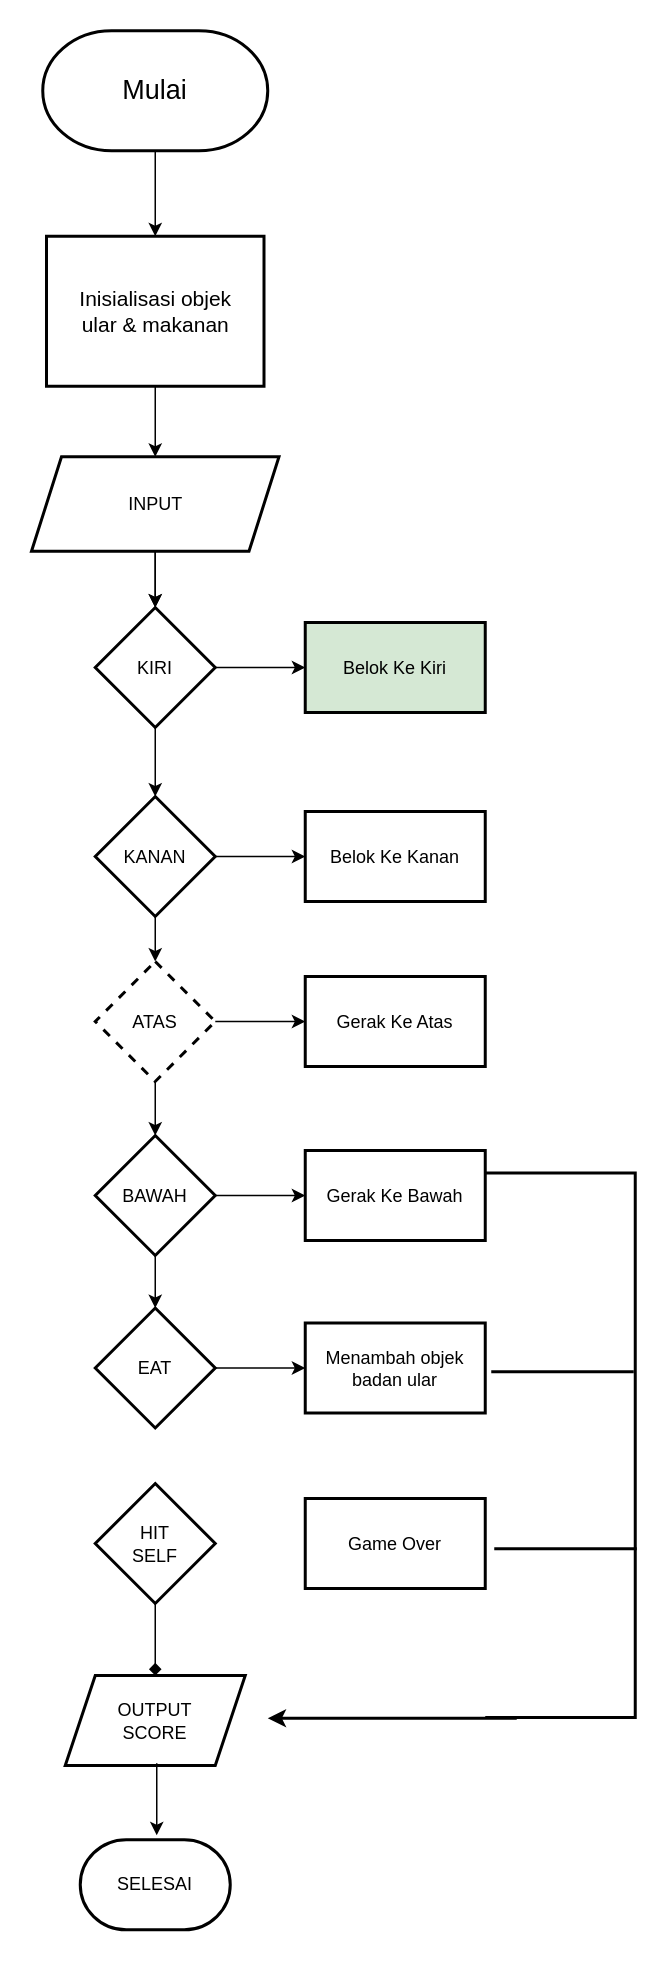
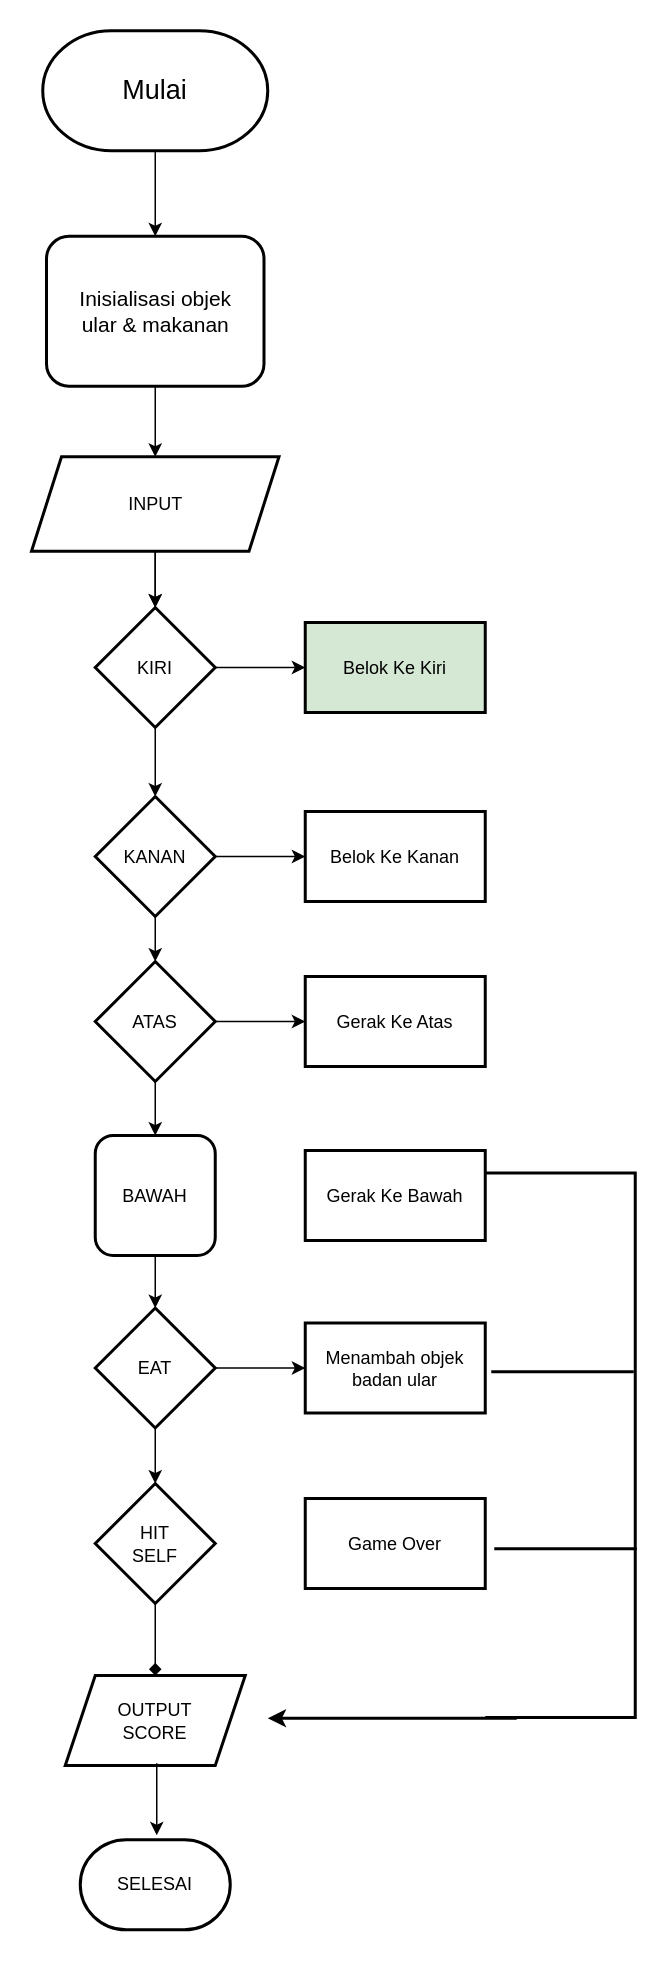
- <mxCell id="5" value="&lt;font style=&quot;font-size: 14px;&quot;&gt;Inisialisasi objek&lt;br&gt;ular &amp;amp; makanan&lt;/font&gt;" style="whiteSpace=wrap;html=1;strokeWidth=2;" vertex="1" parent="1"><mxGeometry x="30.5" y="157" width="145" height="100" as="geometry" /></mxCell>
+ <mxCell id="5" value="&lt;font style=&quot;font-size: 14px;&quot;&gt;Inisialisasi objek&lt;br&gt;ular &amp;amp; makanan&lt;/font&gt;" style="whiteSpace=wrap;html=1;strokeWidth=2;rounded=1;" vertex="1" parent="1"><mxGeometry x="30.5" y="157" width="145" height="100" as="geometry" /></mxCell>
- <mxCell id="19" value="ATAS" style="rhombus;whiteSpace=wrap;html=1;strokeWidth=2;dashed=1;" vertex="1" parent="1"><mxGeometry x="63" y="640.5" width="80" height="80" as="geometry" /></mxCell>
+ <mxCell id="19" value="ATAS" style="rhombus;whiteSpace=wrap;html=1;strokeWidth=2;" vertex="1" parent="1"><mxGeometry x="63" y="640.5" width="80" height="80" as="geometry" /></mxCell>
- <mxCell id="22" value="BAWAH" style="rhombus;whiteSpace=wrap;html=1;strokeWidth=2;" vertex="1" parent="1"><mxGeometry x="63" y="756.5" width="80" height="80" as="geometry" /></mxCell>
+ <mxCell id="22" value="BAWAH" style="whiteSpace=wrap;html=1;strokeWidth=2;rounded=1;" vertex="1" parent="1"><mxGeometry x="63" y="756.5" width="80" height="80" as="geometry" /></mxCell>
- <mxCell id="20" value="" style="edgeStyle=orthogonalEdgeStyle;rounded=0;orthogonalLoop=1;jettySize=auto;html=1;" edge="1" parent="1" source="22" target="24"><mxGeometry relative="1" as="geometry" /></mxCell>
+ <mxCell id="26" value="" style="edgeStyle=orthogonalEdgeStyle;rounded=0;orthogonalLoop=1;jettySize=auto;html=1;" edge="1" parent="1" source="27" target="30"><mxGeometry relative="1" as="geometry" /></mxCell>
